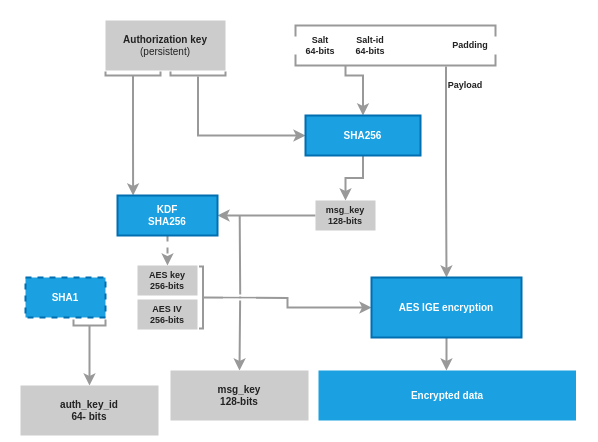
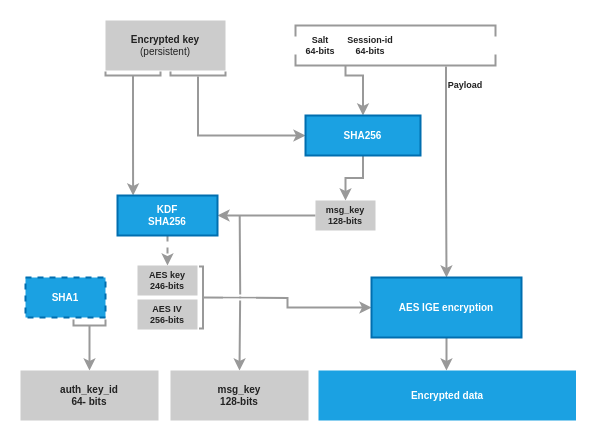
- <mxCell id="2" value="&lt;div style=&quot;font-size: 10px;&quot;&gt;Authorization key&lt;/div&gt;&lt;span style=&quot;font-weight: normal; font-size: 10px;&quot;&gt;(persistent)&lt;/span&gt;" style="rounded=0;whiteSpace=wrap;html=1;fontStyle=1;fontColor=#222222;fontSize=10;strokeColor=none;fillColor=#CCCCCC;" vertex="1" parent="1"><mxGeometry x="105" y="20" width="120" height="50" as="geometry" /></mxCell>
+ <mxCell id="2" value="&lt;div style=&quot;font-size: 10px;&quot;&gt;Encrypted key&lt;/div&gt;&lt;span style=&quot;font-weight: normal; font-size: 10px;&quot;&gt;(persistent)&lt;/span&gt;" style="rounded=0;whiteSpace=wrap;html=1;fontStyle=1;fontColor=#222222;fontSize=10;strokeColor=none;fillColor=#CCCCCC;" vertex="1" parent="1"><mxGeometry x="105" y="20" width="120" height="50" as="geometry" /></mxCell>
- <mxCell id="12" value="&lt;div style=&quot;font-size: 9px;&quot;&gt;Salt-id&lt;/div&gt;&lt;div style=&quot;font-size: 9px;&quot;&gt;64-bits&lt;br style=&quot;font-size: 9px;&quot;&gt;&lt;/div&gt;" style="text;html=1;strokeColor=none;fillColor=none;align=center;verticalAlign=middle;whiteSpace=wrap;rounded=0;fontSize=9;fontColor=#222222;fontStyle=1" vertex="1" parent="1"><mxGeometry x="345" y="35" width="50" height="20" as="geometry" /></mxCell>
+ <mxCell id="12" value="&lt;div style=&quot;font-size: 9px;&quot;&gt;Session-id&lt;/div&gt;&lt;div style=&quot;font-size: 9px;&quot;&gt;64-bits&lt;br style=&quot;font-size: 9px;&quot;&gt;&lt;/div&gt;" style="text;html=1;strokeColor=none;fillColor=none;align=center;verticalAlign=middle;whiteSpace=wrap;rounded=0;fontSize=9;fontColor=#222222;fontStyle=1" vertex="1" parent="1"><mxGeometry x="345" y="35" width="50" height="20" as="geometry" /></mxCell>
- <mxCell id="14" value="Padding" style="text;html=1;strokeColor=none;fillColor=none;align=center;verticalAlign=middle;whiteSpace=wrap;rounded=0;fontSize=9;fontColor=#222222;fontStyle=1" vertex="1" parent="1"><mxGeometry x="445" y="35" width="50" height="20" as="geometry" /></mxCell>
- <mxCell id="21" value="&lt;div&gt;AES key&lt;/div&gt;256-bits" style="rounded=0;whiteSpace=wrap;html=1;fontStyle=1;fontColor=#222222;fontSize=9;strokeColor=none;fillColor=#CCCCCC;" vertex="1" parent="1"><mxGeometry x="137" y="265" width="60" height="30" as="geometry" /></mxCell>
+ <mxCell id="21" value="&lt;div&gt;AES key&lt;/div&gt;246-bits" style="rounded=0;whiteSpace=wrap;html=1;fontStyle=1;fontColor=#222222;fontSize=9;strokeColor=none;fillColor=#CCCCCC;" vertex="1" parent="1"><mxGeometry x="137" y="265" width="60" height="30" as="geometry" /></mxCell>
- <mxCell id="29" value="&lt;div&gt;auth_key_id&lt;/div&gt;&lt;div&gt;64- bits&lt;br&gt;&lt;/div&gt;" style="rounded=0;whiteSpace=wrap;html=1;fontStyle=1;fontColor=#222222;fontSize=10;strokeColor=none;fillColor=#CCCCCC;" vertex="1" parent="1"><mxGeometry x="20" y="385" width="138" height="50" as="geometry" /></mxCell>
+ <mxCell id="29" value="&lt;div&gt;auth_key_id&lt;/div&gt;&lt;div&gt;64- bits&lt;br&gt;&lt;/div&gt;" style="rounded=0;whiteSpace=wrap;html=1;fontStyle=1;fontColor=#222222;fontSize=10;strokeColor=none;fillColor=#CCCCCC;" vertex="1" parent="1"><mxGeometry x="20" y="370" width="138" height="50" as="geometry" /></mxCell>
